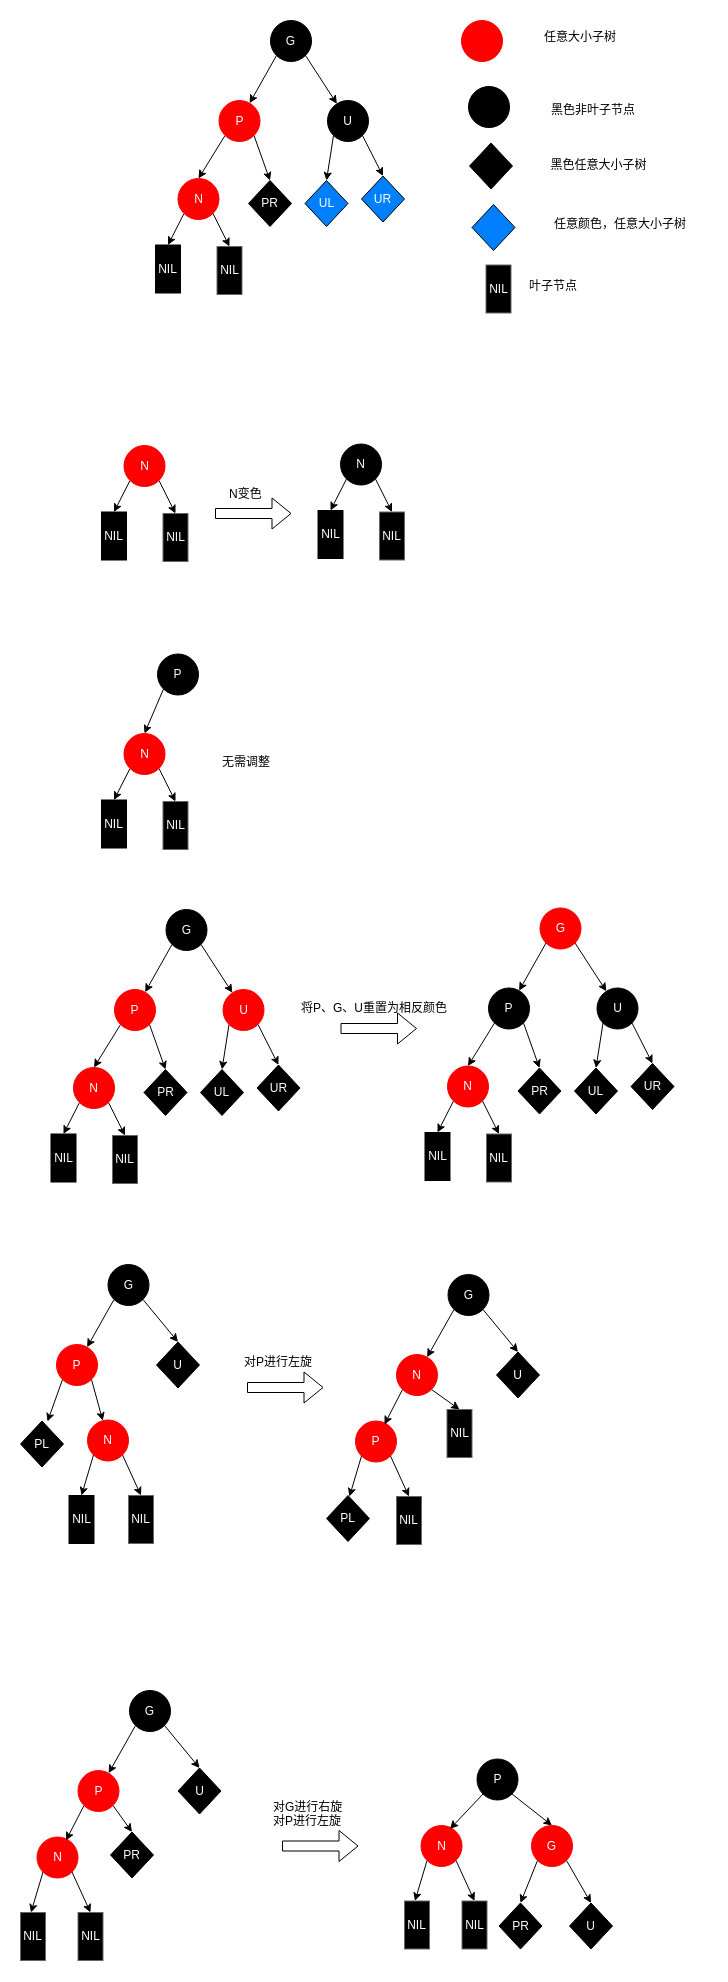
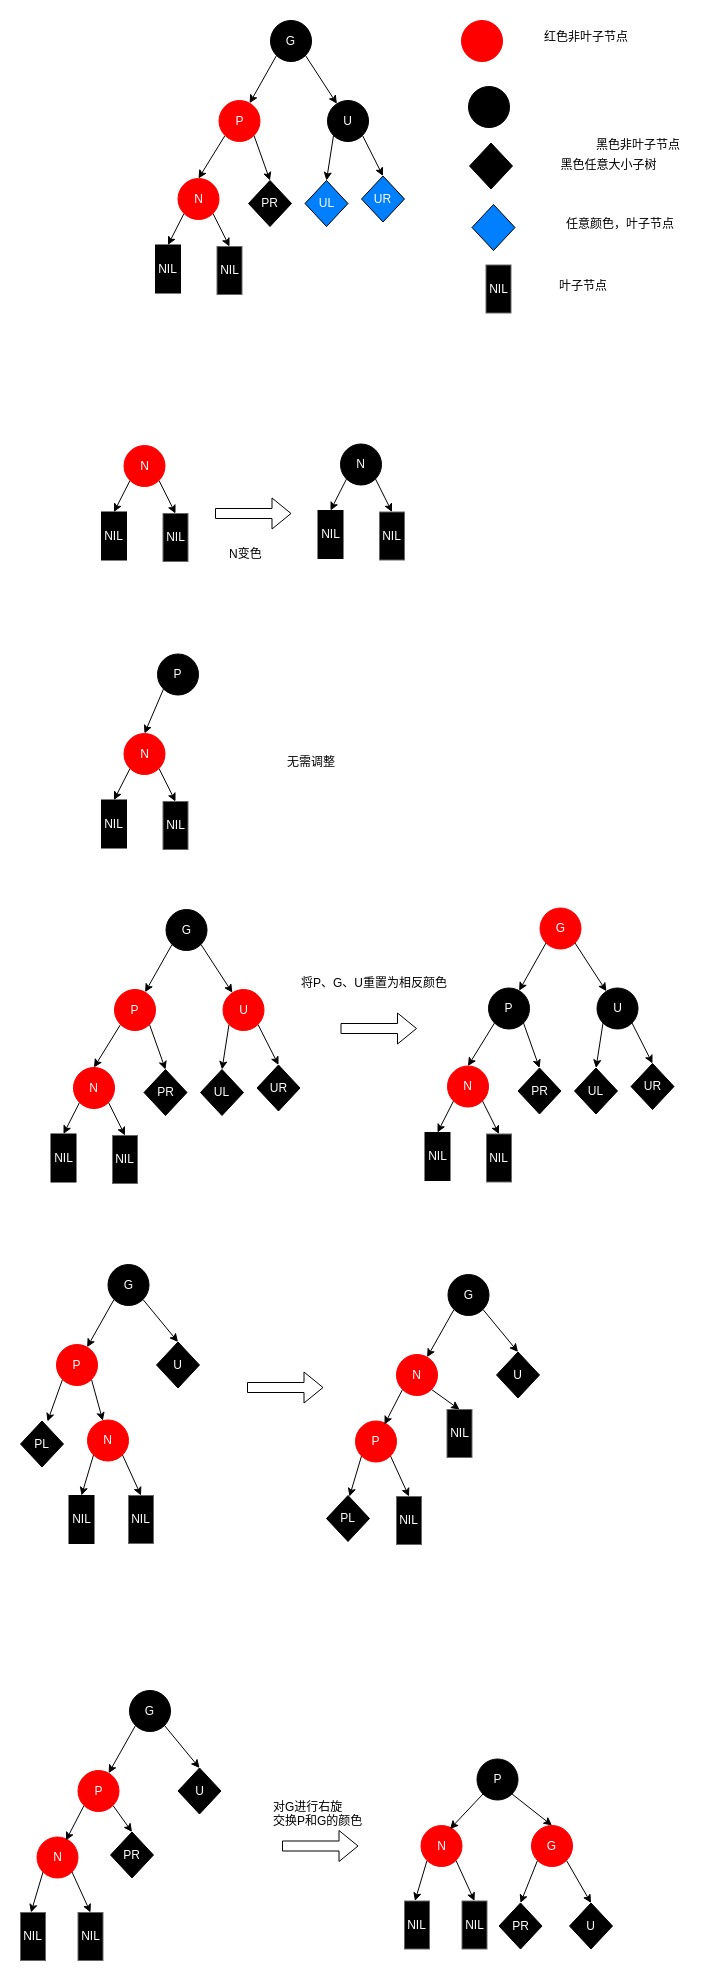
- <mxCell id="18" value="任意大小子树" style="text;html=1;resizable=0;points=[];autosize=1;align=left;verticalAlign=top;spacingTop=-4;" parent="1" vertex="1"><mxGeometry x="542" y="26.5" width="94" height="14" as="geometry" /></mxCell>
+ <mxCell id="18" value="红色非叶子节点" style="text;html=1;resizable=0;points=[];autosize=1;align=left;verticalAlign=top;spacingTop=-4;" parent="1" vertex="1"><mxGeometry x="542" y="26.5" width="94" height="14" as="geometry" /></mxCell>
- <mxCell id="26" value="黑色非叶子节点" style="text;html=1;resizable=0;points=[];autosize=1;align=left;verticalAlign=top;spacingTop=-4;" parent="1" vertex="1"><mxGeometry x="549" y="100" width="94" height="14" as="geometry" /></mxCell>
+ <mxCell id="26" value="黑色非叶子节点" style="text;html=1;resizable=0;points=[];autosize=1;align=left;verticalAlign=top;spacingTop=-4;" parent="1" vertex="1"><mxGeometry x="594" y="135" width="94" height="14" as="geometry" /></mxCell>
- <mxCell id="16" value="黑色任意大小子树" style="text;html=1;strokeColor=none;fillColor=none;align=center;verticalAlign=middle;whiteSpace=wrap;rounded=0;" parent="1" vertex="1"><mxGeometry x="542.5" y="157.5" width="111" height="15" as="geometry" /></mxCell>
+ <mxCell id="16" value="黑色任意大小子树" style="text;html=1;strokeColor=none;fillColor=none;align=center;verticalAlign=middle;whiteSpace=wrap;rounded=0;" parent="1" vertex="1"><mxGeometry x="552.5" y="157.5" width="111" height="15" as="geometry" /></mxCell>
- <mxCell id="17" value="任意颜色，任意大小子树" style="text;html=1;strokeColor=none;fillColor=none;align=center;verticalAlign=middle;whiteSpace=wrap;rounded=0;" parent="1" vertex="1"><mxGeometry x="533.5" y="212.5" width="172" height="23" as="geometry" /></mxCell>
+ <mxCell id="17" value="任意颜色，叶子节点" style="text;html=1;strokeColor=none;fillColor=none;align=center;verticalAlign=middle;whiteSpace=wrap;rounded=0;" parent="1" vertex="1"><mxGeometry x="533.5" y="212.5" width="172" height="23" as="geometry" /></mxCell>
- <mxCell id="28" value="叶子节点" style="text;html=1;resizable=0;points=[];autosize=1;align=left;verticalAlign=top;spacingTop=-4;" parent="1" vertex="1"><mxGeometry x="526.5" y="275.5" width="58" height="14" as="geometry" /></mxCell>
+ <mxCell id="28" value="叶子节点" style="text;html=1;resizable=0;points=[];autosize=1;align=left;verticalAlign=top;spacingTop=-4;" parent="1" vertex="1"><mxGeometry x="556.5" y="275.5" width="58" height="14" as="geometry" /></mxCell>
- <mxCell id="40" value="N变色" style="text;html=1;resizable=0;points=[];autosize=1;align=left;verticalAlign=top;spacingTop=-4;" parent="1" vertex="1"><mxGeometry x="226.5" y="484" width="43" height="14" as="geometry" /></mxCell>
+ <mxCell id="40" value="N变色" style="text;html=1;resizable=0;points=[];autosize=1;align=left;verticalAlign=top;spacingTop=-4;" parent="1" vertex="1"><mxGeometry x="226.5" y="544" width="43" height="14" as="geometry" /></mxCell>
- <mxCell id="48" value="无需调整" style="text;html=1;resizable=0;points=[];autosize=1;align=left;verticalAlign=top;spacingTop=-4;" parent="1" vertex="1"><mxGeometry x="219.5" y="752" width="58" height="14" as="geometry" /></mxCell>
+ <mxCell id="48" value="无需调整" style="text;html=1;resizable=0;points=[];autosize=1;align=left;verticalAlign=top;spacingTop=-4;" parent="1" vertex="1"><mxGeometry x="284.5" y="752" width="58" height="14" as="geometry" /></mxCell>
- <mxCell id="84" value="将P、G、U重置为相反颜色" style="text;html=1;resizable=0;points=[];autosize=1;align=left;verticalAlign=top;spacingTop=-4;" parent="1" vertex="1"><mxGeometry x="298.5" y="998" width="156" height="14" as="geometry" /></mxCell>
+ <mxCell id="84" value="将P、G、U重置为相反颜色" style="text;html=1;resizable=0;points=[];autosize=1;align=left;verticalAlign=top;spacingTop=-4;" parent="1" vertex="1"><mxGeometry x="298.5" y="973" width="156" height="14" as="geometry" /></mxCell>
- <mxCell id="112" value="对P进行左旋" style="text;html=1;resizable=0;points=[];autosize=1;align=left;verticalAlign=top;spacingTop=-4;" vertex="1" parent="1"><mxGeometry x="241.5" y="1352" width="78" height="14" as="geometry" /></mxCell>
- <mxCell id="140" value="对G进行右旋&lt;br&gt;对P进行左旋&lt;br&gt;" style="text;html=1;resizable=0;points=[];autosize=1;align=left;verticalAlign=top;spacingTop=-4;" vertex="1" parent="1"><mxGeometry x="271" y="1797" width="99" height="28" as="geometry" /></mxCell>
+ <mxCell id="140" value="对G进行右旋&lt;br&gt;交换P和G的颜色&lt;br&gt;" style="text;html=1;resizable=0;points=[];autosize=1;align=left;verticalAlign=top;spacingTop=-4;" vertex="1" parent="1"><mxGeometry x="271" y="1797" width="99" height="28" as="geometry" /></mxCell>
